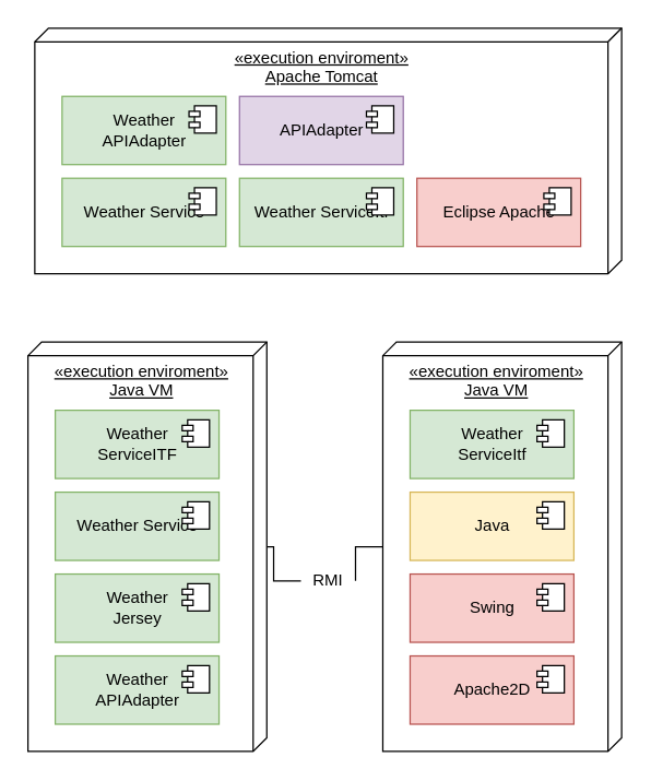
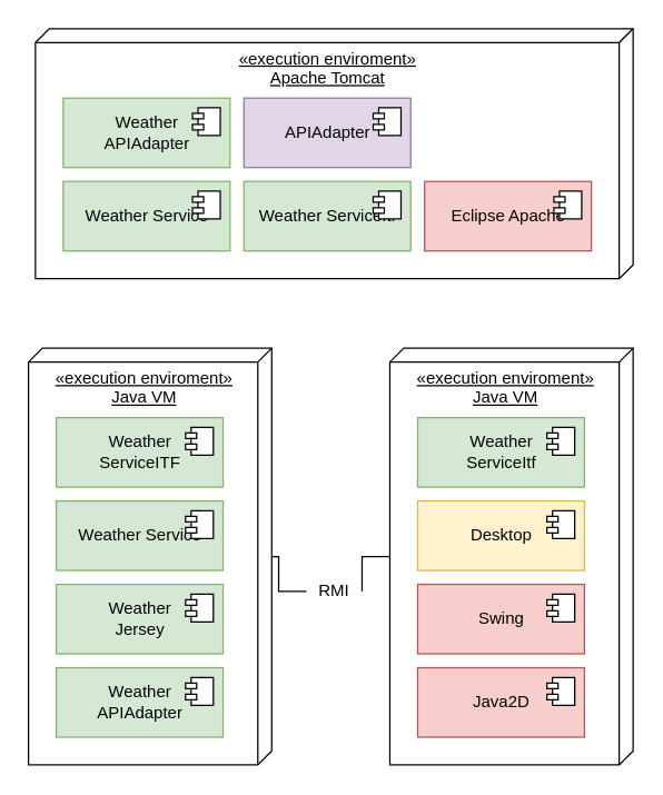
- <mxCell id="28" value="Java" style="html=1;dropTarget=0;fillColor=#fff2cc;strokeColor=#d6b656;" parent="1" vertex="1"><mxGeometry x="300" y="360" width="120" height="50" as="geometry" /></mxCell>
+ <mxCell id="28" value="Desktop" style="html=1;dropTarget=0;fillColor=#fff2cc;strokeColor=#d6b656;" parent="1" vertex="1"><mxGeometry x="300" y="360" width="120" height="50" as="geometry" /></mxCell>
- <mxCell id="26" value="Apache2D" style="html=1;dropTarget=0;fillColor=#f8cecc;strokeColor=#b85450;" parent="1" vertex="1"><mxGeometry x="300" y="480" width="120" height="50" as="geometry" /></mxCell>
+ <mxCell id="26" value="Java2D" style="html=1;dropTarget=0;fillColor=#f8cecc;strokeColor=#b85450;" parent="1" vertex="1"><mxGeometry x="300" y="480" width="120" height="50" as="geometry" /></mxCell>
